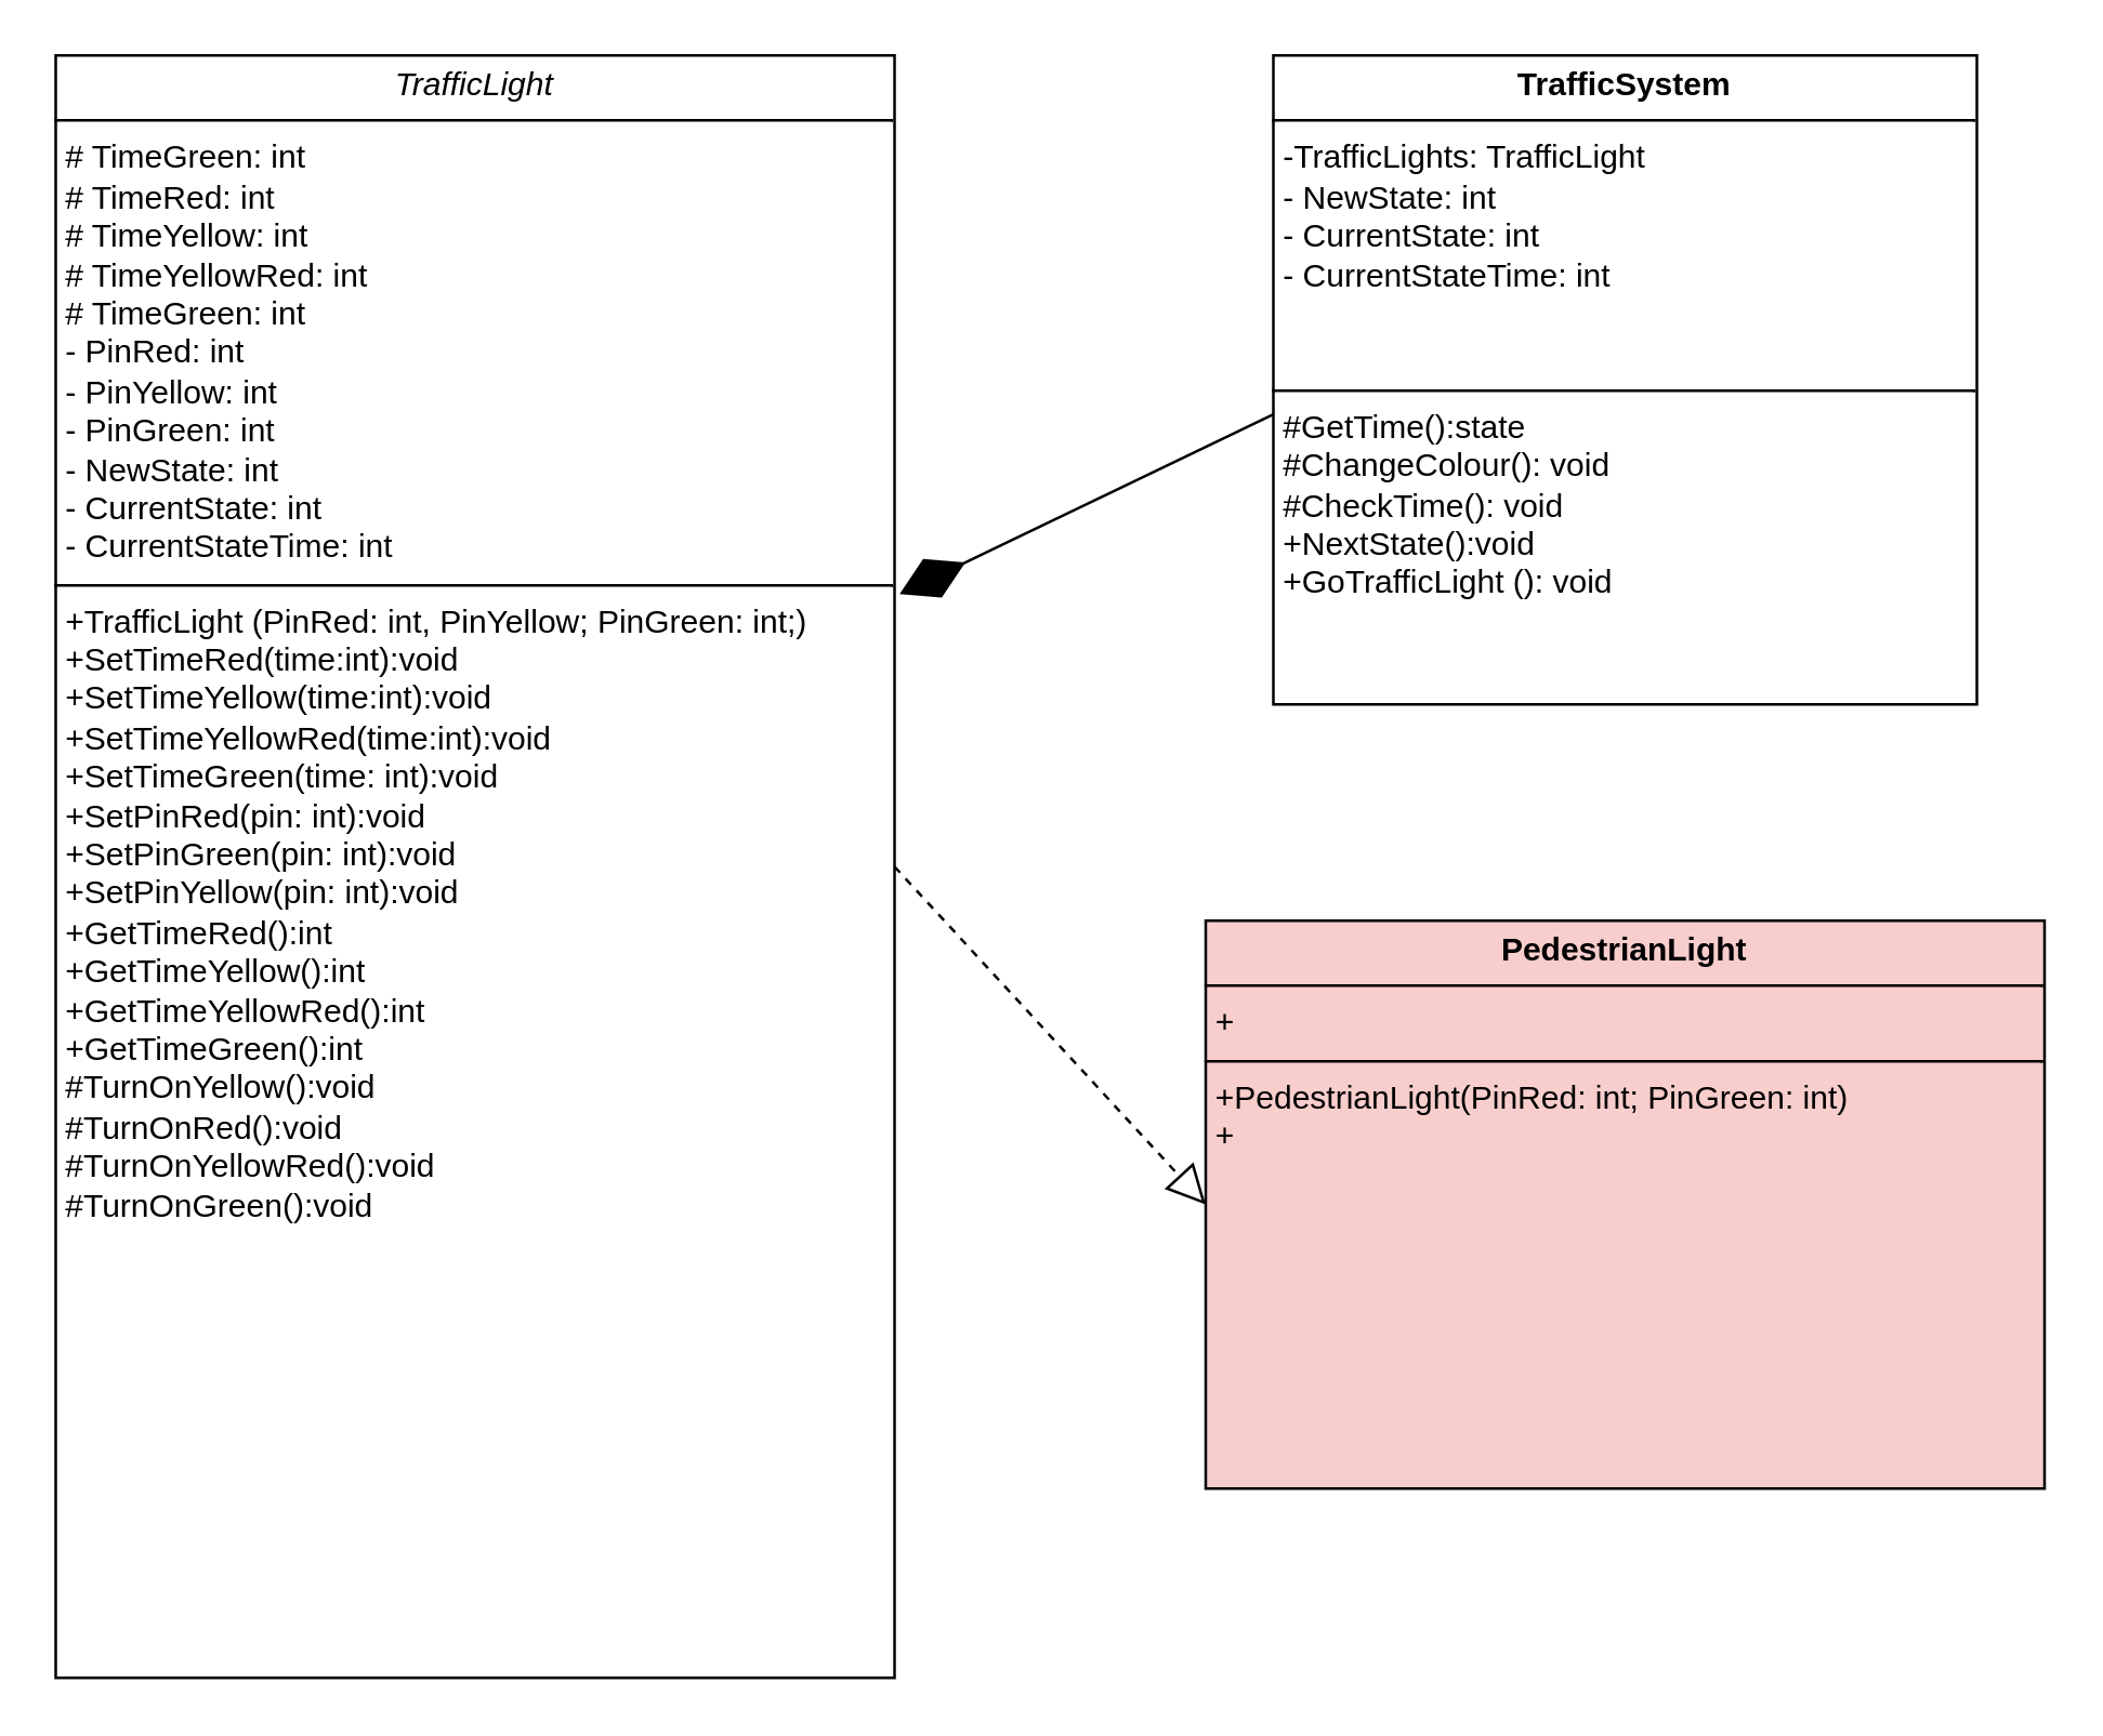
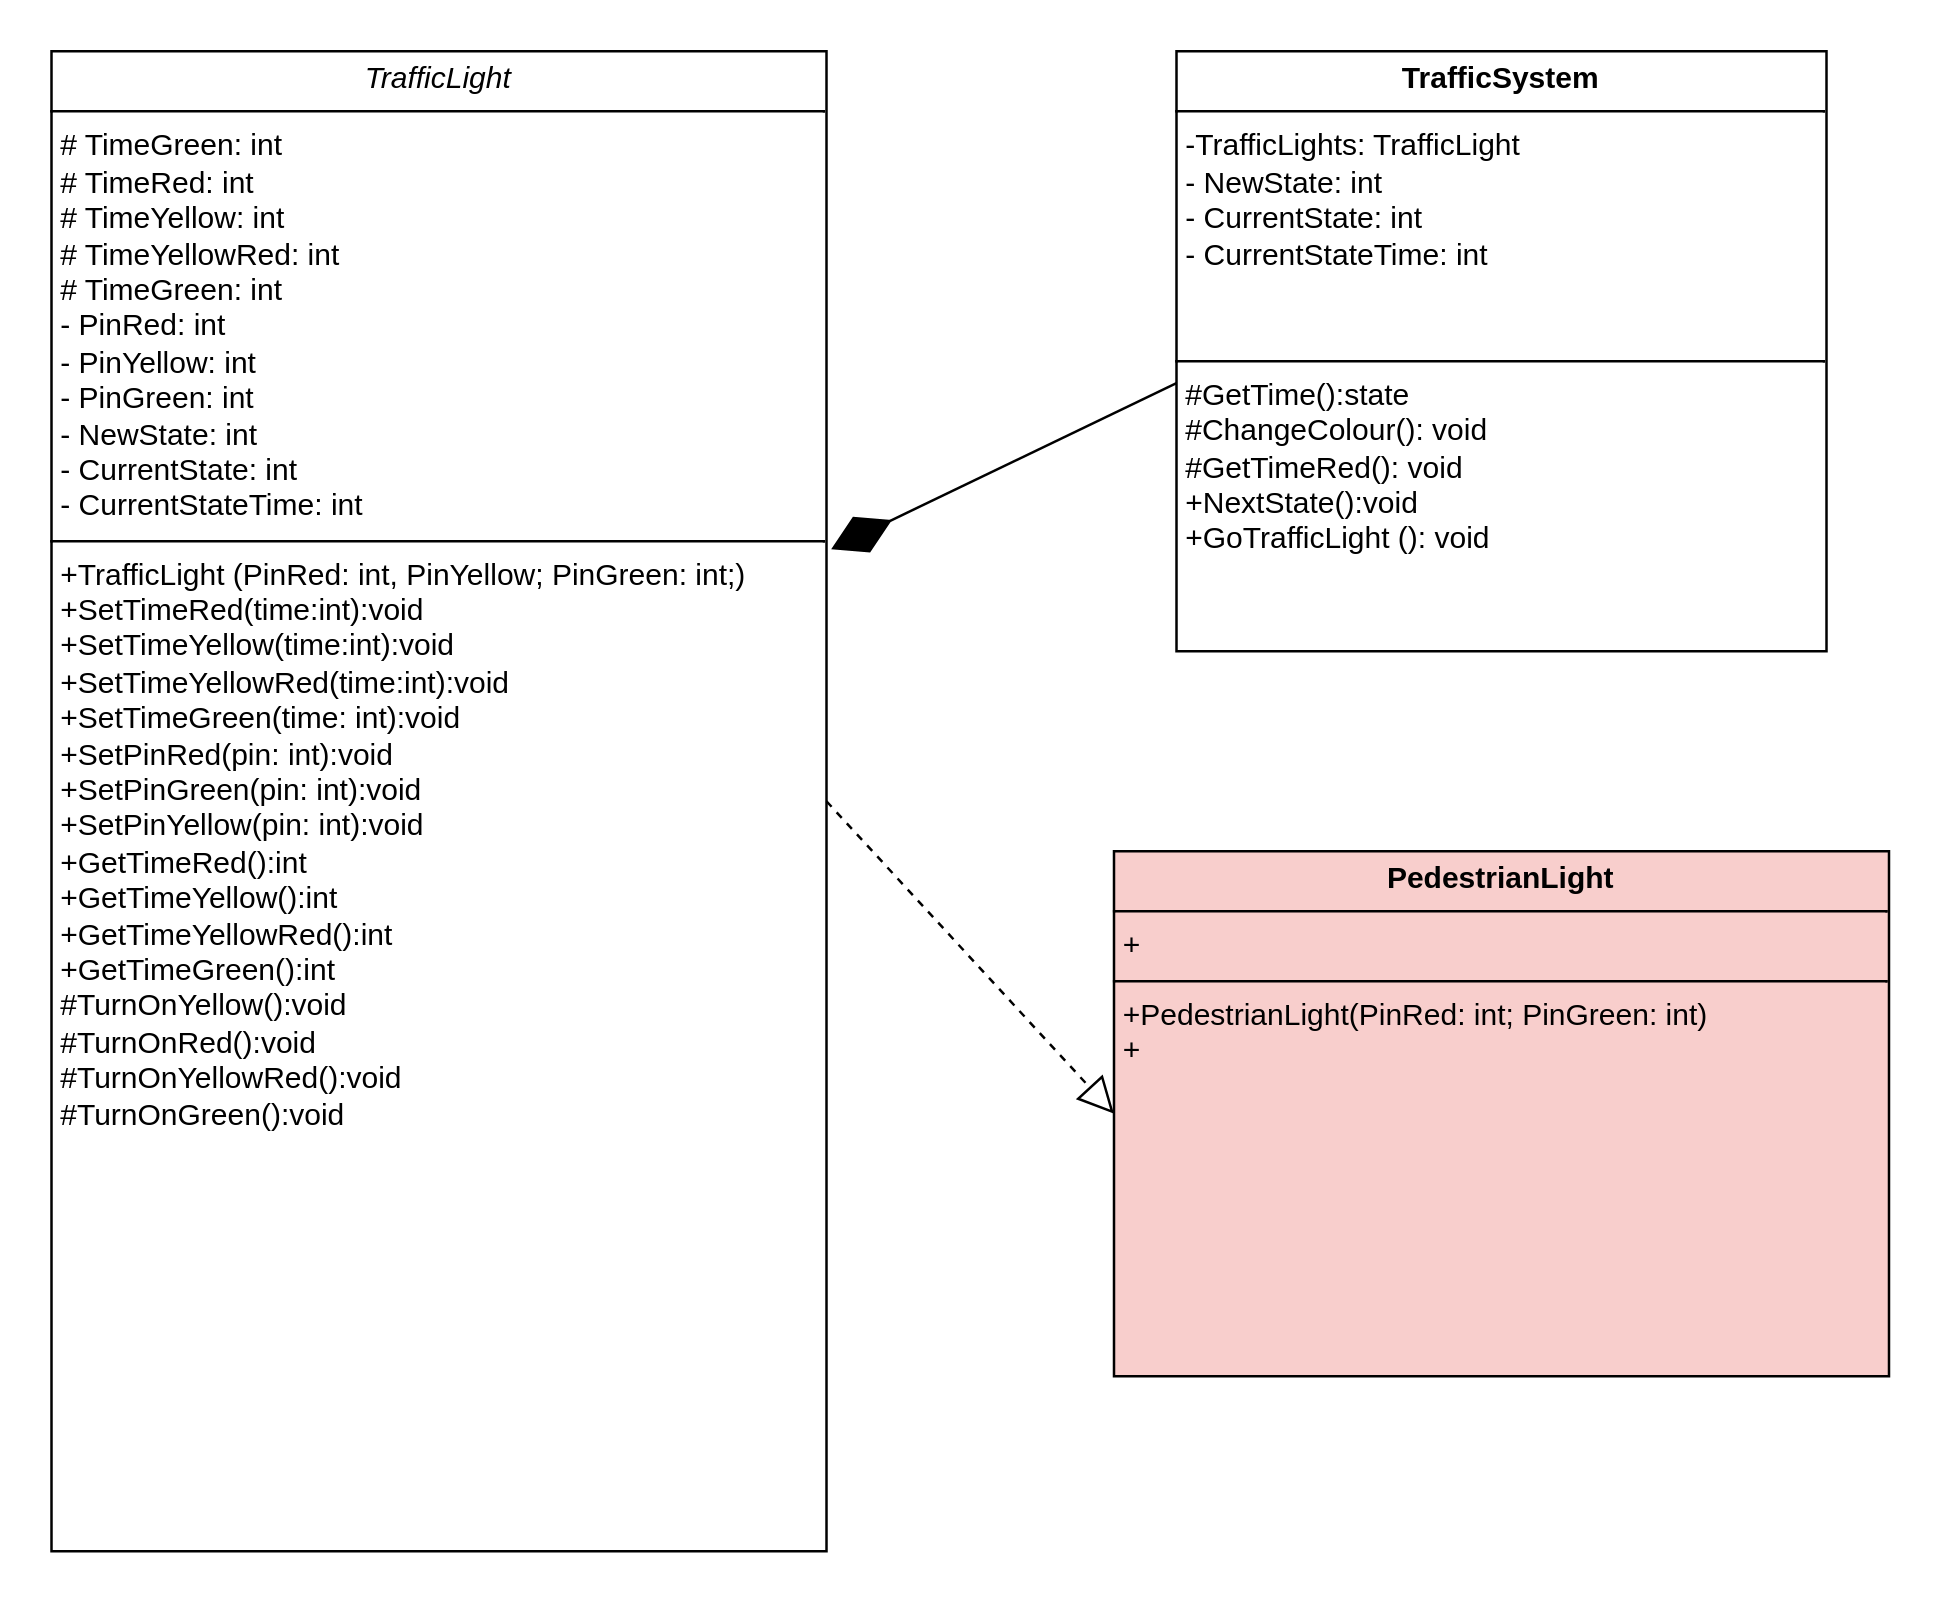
- <mxCell id="5" value="&lt;p style=&quot;margin:0px;margin-top:4px;text-align:center;&quot;&gt;&lt;b&gt;TrafficSystem&lt;/b&gt;&lt;br&gt;&lt;/p&gt;&lt;hr size=&quot;1&quot; style=&quot;border-style:solid;&quot;&gt;&lt;p style=&quot;margin:0px;margin-left:4px;&quot;&gt;-TrafficLights: TrafficLight&lt;/p&gt;&lt;p style=&quot;margin:0px;margin-left:4px;&quot;&gt;- NewState: int&lt;/p&gt;&lt;p style=&quot;margin:0px;margin-left:4px;&quot;&gt;- CurrentState: int&lt;/p&gt;&lt;p style=&quot;margin:0px;margin-left:4px;&quot;&gt;- CurrentStateTime: int&lt;br&gt;&lt;/p&gt;&lt;br&gt;&lt;p style=&quot;margin:0px;margin-left:4px;&quot;&gt;&lt;/p&gt;&lt;p style=&quot;margin:0px;margin-left:4px;&quot;&gt;&lt;br&gt;&lt;/p&gt;&lt;hr size=&quot;1&quot; style=&quot;border-style:solid;&quot;&gt;&lt;p style=&quot;margin:0px;margin-left:4px;&quot;&gt;#GetTime():state&lt;/p&gt;&lt;p style=&quot;margin:0px;margin-left:4px;&quot;&gt;#ChangeColour(): void&lt;br&gt;#CheckTime(): void&lt;br&gt;+NextState():void&lt;/p&gt;&lt;p style=&quot;margin:0px;margin-left:4px;&quot;&gt;&lt;span style=&quot;background-color: initial;&quot;&gt;+GoTrafficLight (): void&lt;/span&gt;&lt;/p&gt;" style="verticalAlign=top;align=left;overflow=fill;html=1;whiteSpace=wrap;" parent="1" vertex="1"><mxGeometry x="470" y="20" width="260" height="240" as="geometry" /></mxCell>
+ <mxCell id="5" value="&lt;p style=&quot;margin:0px;margin-top:4px;text-align:center;&quot;&gt;&lt;b&gt;TrafficSystem&lt;/b&gt;&lt;br&gt;&lt;/p&gt;&lt;hr size=&quot;1&quot; style=&quot;border-style:solid;&quot;&gt;&lt;p style=&quot;margin:0px;margin-left:4px;&quot;&gt;-TrafficLights: TrafficLight&lt;/p&gt;&lt;p style=&quot;margin:0px;margin-left:4px;&quot;&gt;- NewState: int&lt;/p&gt;&lt;p style=&quot;margin:0px;margin-left:4px;&quot;&gt;- CurrentState: int&lt;/p&gt;&lt;p style=&quot;margin:0px;margin-left:4px;&quot;&gt;- CurrentStateTime: int&lt;br&gt;&lt;/p&gt;&lt;br&gt;&lt;p style=&quot;margin:0px;margin-left:4px;&quot;&gt;&lt;/p&gt;&lt;p style=&quot;margin:0px;margin-left:4px;&quot;&gt;&lt;br&gt;&lt;/p&gt;&lt;hr size=&quot;1&quot; style=&quot;border-style:solid;&quot;&gt;&lt;p style=&quot;margin:0px;margin-left:4px;&quot;&gt;#GetTime():state&lt;/p&gt;&lt;p style=&quot;margin:0px;margin-left:4px;&quot;&gt;#ChangeColour(): void&lt;br&gt;#GetTimeRed(): void&lt;br&gt;+NextState():void&lt;/p&gt;&lt;p style=&quot;margin:0px;margin-left:4px;&quot;&gt;&lt;span style=&quot;background-color: initial;&quot;&gt;+GoTrafficLight (): void&lt;/span&gt;&lt;/p&gt;" style="verticalAlign=top;align=left;overflow=fill;html=1;whiteSpace=wrap;" parent="1" vertex="1"><mxGeometry x="470" y="20" width="260" height="240" as="geometry" /></mxCell>
